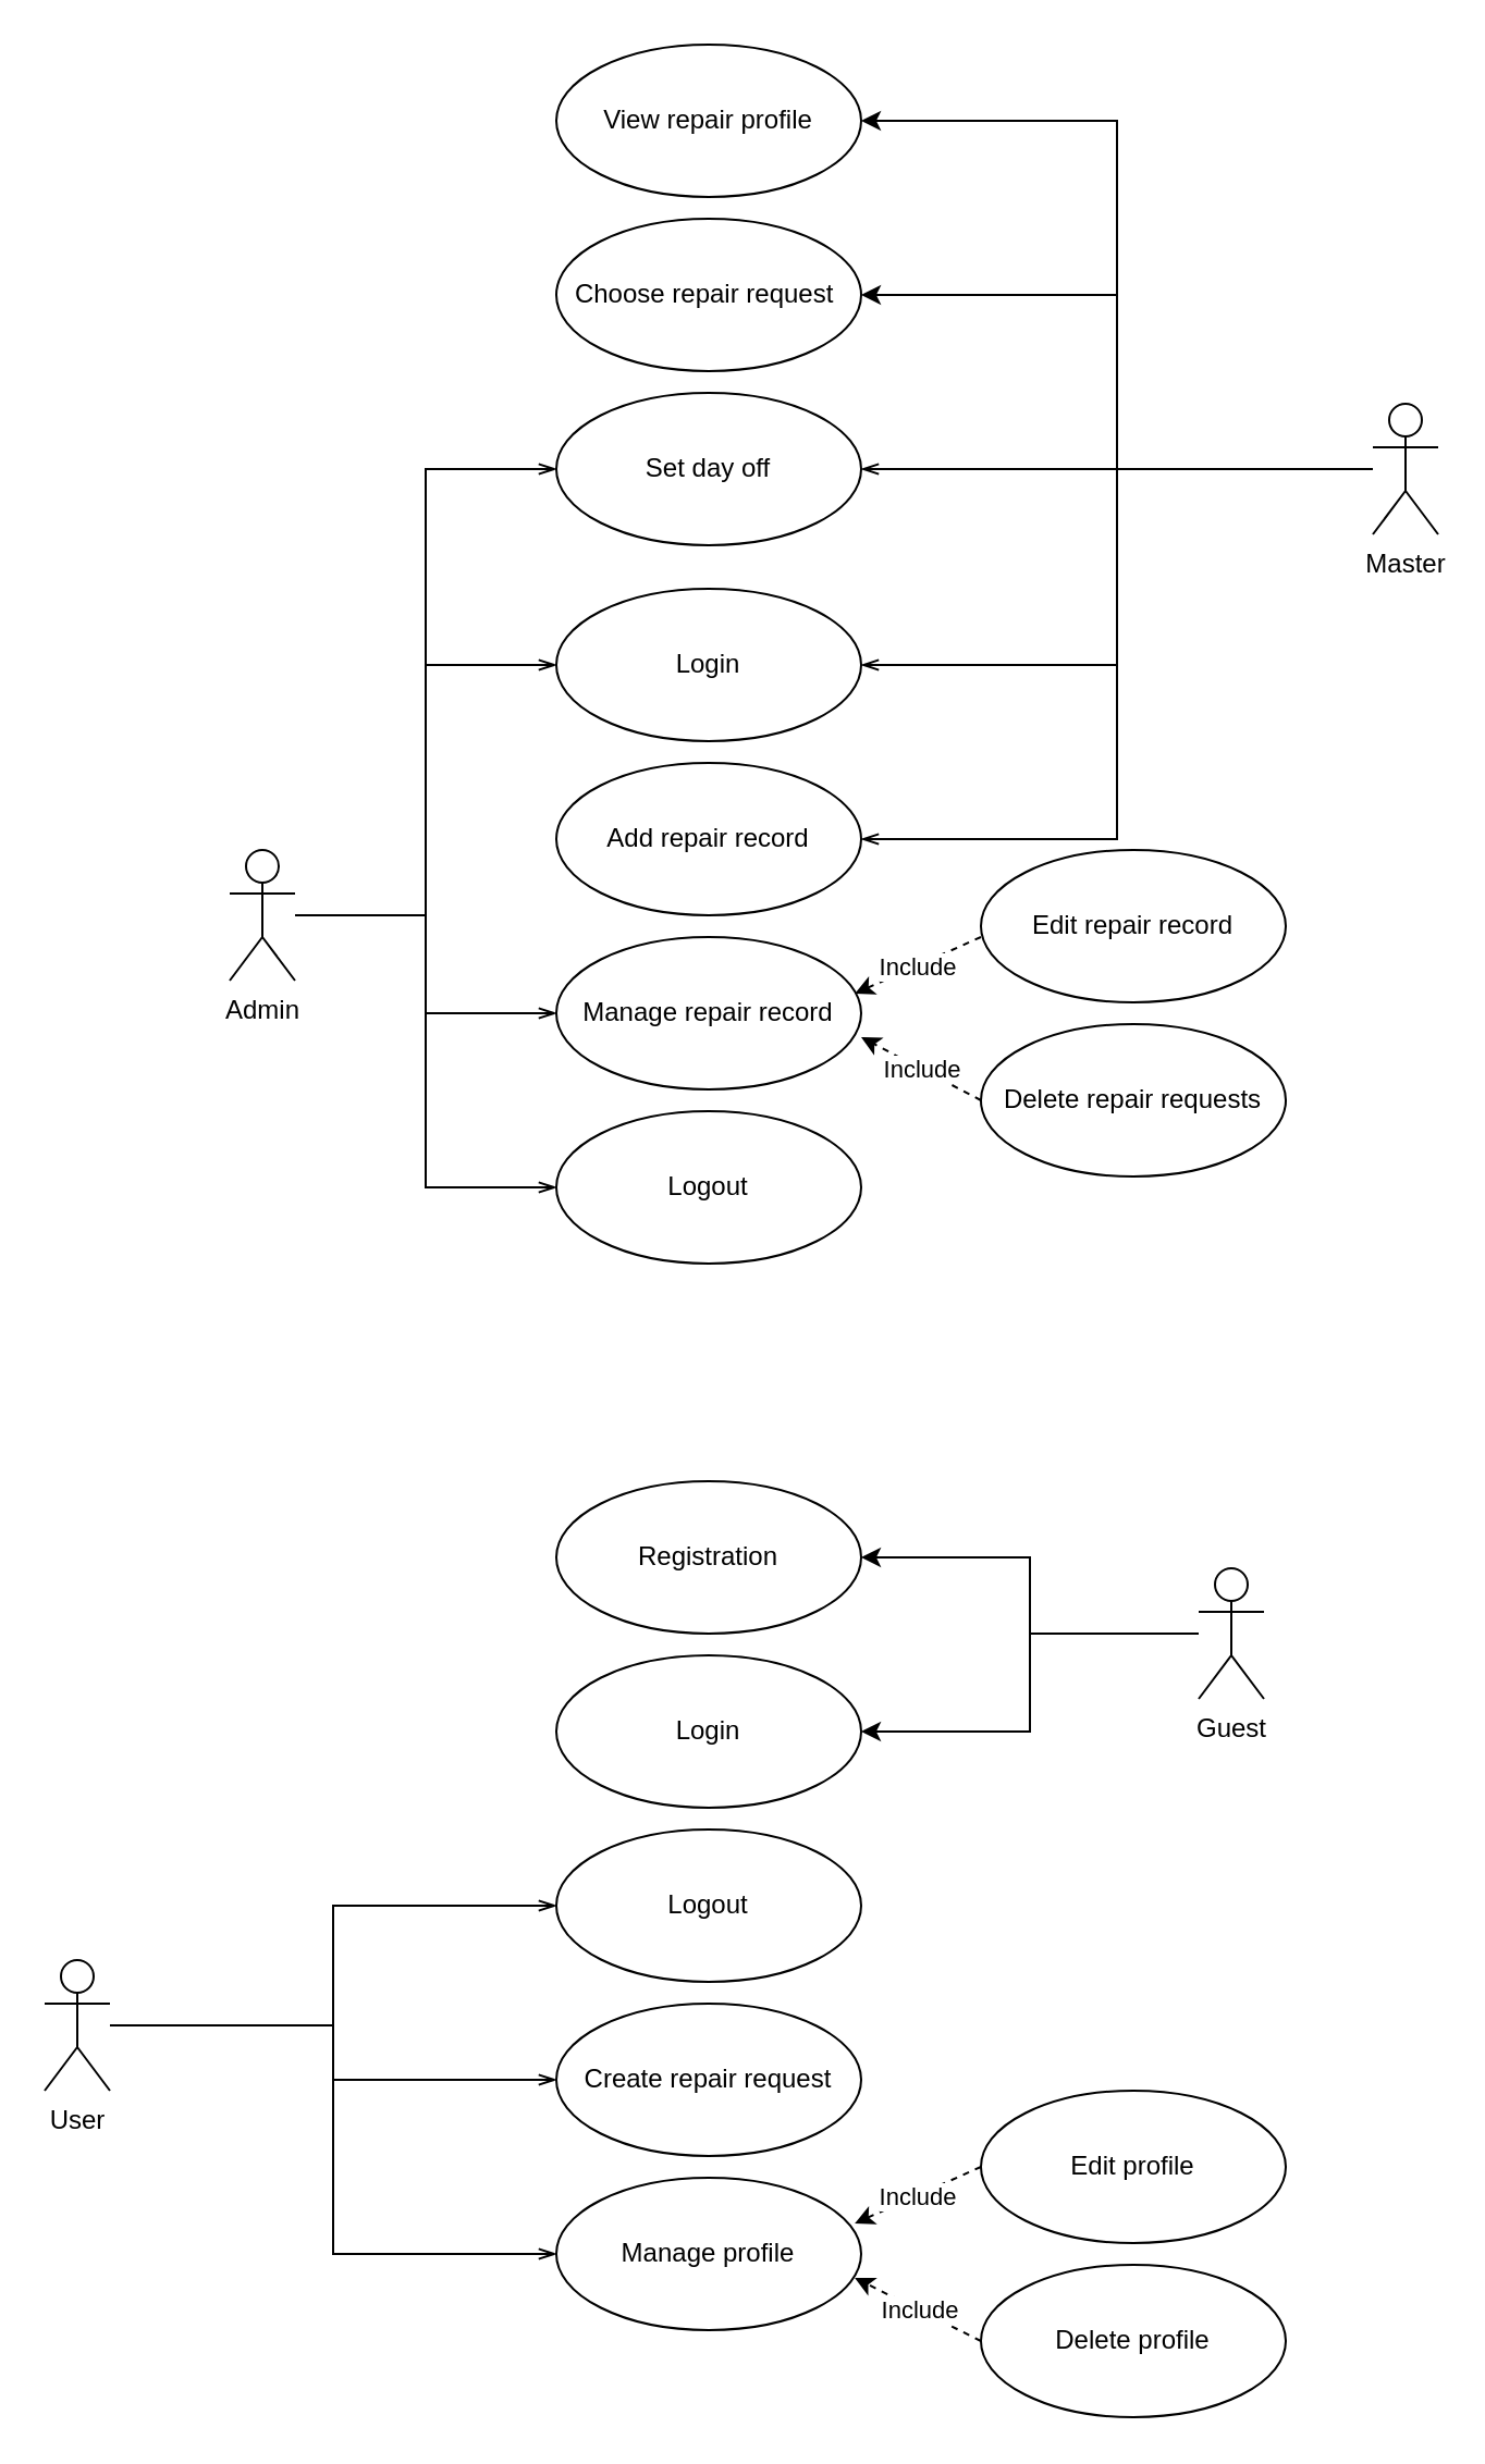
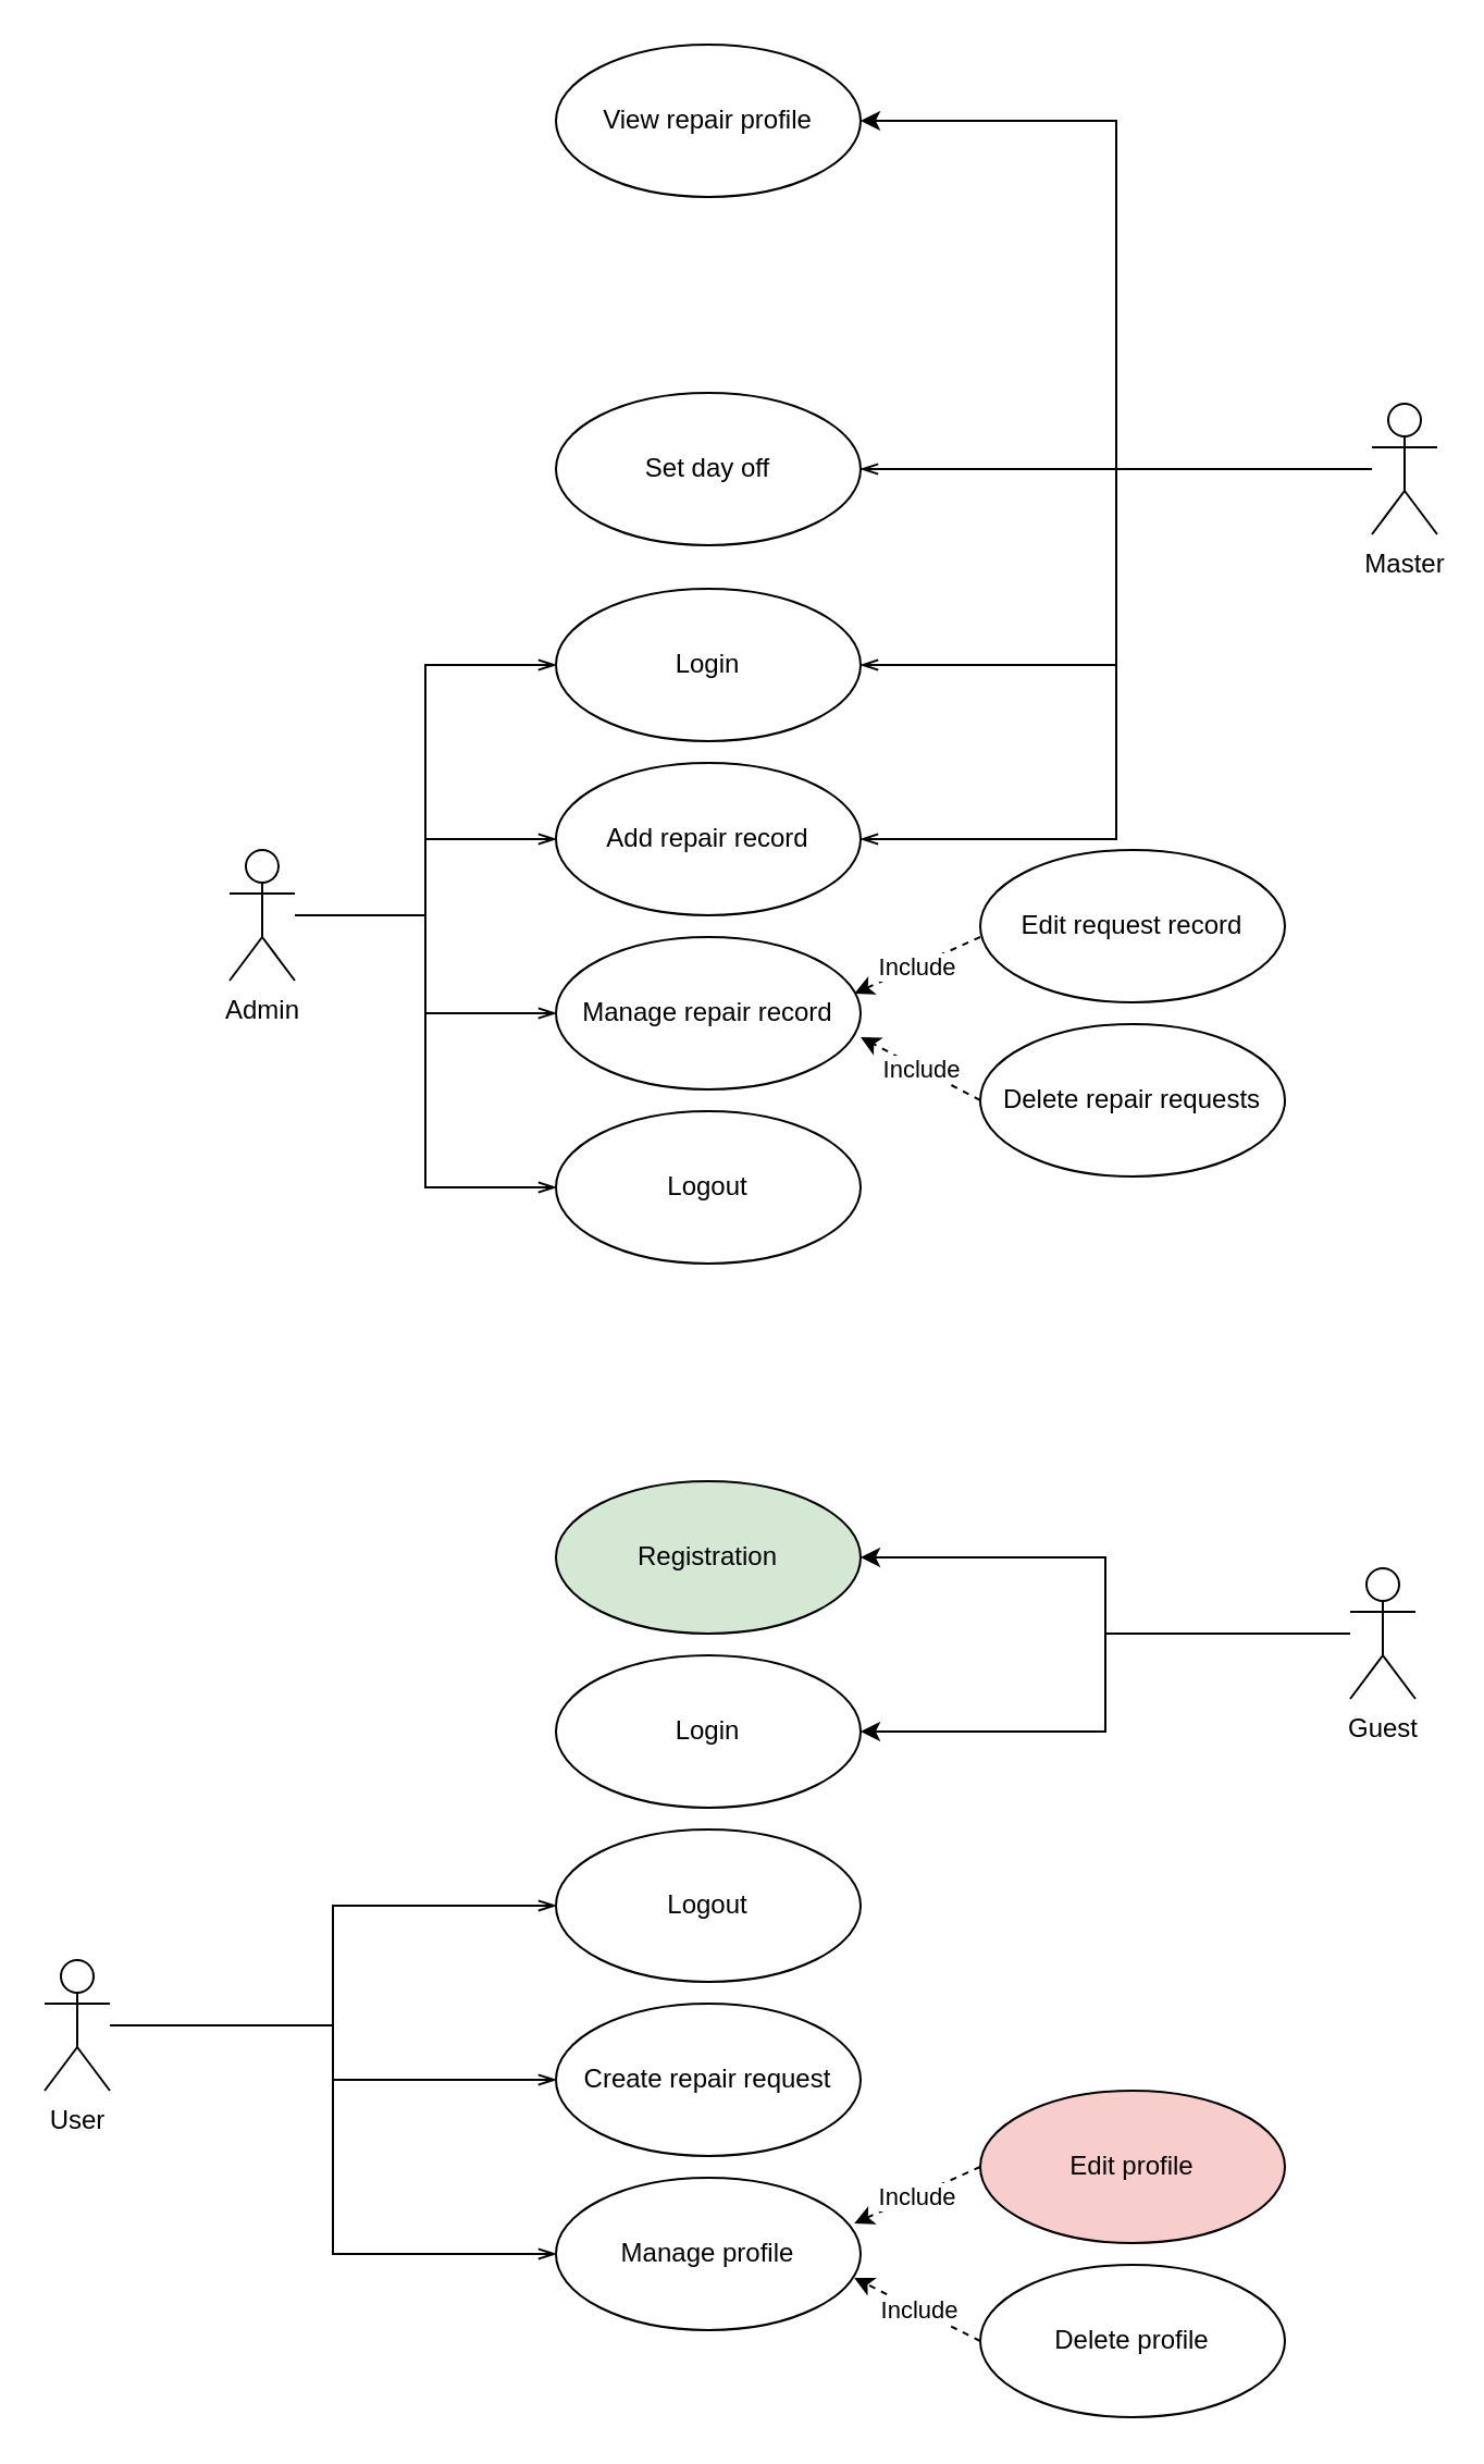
- <mxCell id="43" value="Choose repair request&amp;nbsp;" style="ellipse;whiteSpace=wrap;html=1;" parent="1" vertex="1"><mxGeometry x="255" y="100" width="140" height="70" as="geometry" /></mxCell>
- <mxCell id="15" style="edgeStyle=orthogonalEdgeStyle;rounded=0;orthogonalLoop=1;jettySize=auto;html=1;entryX=1;entryY=0.5;entryDx=0;entryDy=0;" parent="1" source="17" target="43" edge="1"><mxGeometry relative="1" as="geometry" /></mxCell>
- <mxCell id="6" style="edgeStyle=orthogonalEdgeStyle;rounded=0;orthogonalLoop=1;jettySize=auto;html=1;entryX=0;entryY=0.5;entryDx=0;entryDy=0;startArrow=none;startFill=0;endArrow=openThin;endFill=0;" parent="1" source="7" target="33" edge="1"><mxGeometry relative="1" as="geometry" /></mxCell>
+ <mxCell id="2" style="edgeStyle=orthogonalEdgeStyle;rounded=0;orthogonalLoop=1;jettySize=auto;html=1;entryX=0;entryY=0.5;entryDx=0;entryDy=0;startArrow=none;startFill=0;endArrow=openThin;endFill=0;" parent="1" source="7" target="21" edge="1"><mxGeometry relative="1" as="geometry" /></mxCell>
- <mxCell id="23" value="Edit repair record" style="ellipse;whiteSpace=wrap;html=1;" parent="1" vertex="1"><mxGeometry x="450" y="390" width="140" height="70" as="geometry" /></mxCell>
+ <mxCell id="23" value="Edit request record" style="ellipse;whiteSpace=wrap;html=1;" parent="1" vertex="1"><mxGeometry x="450" y="390" width="140" height="70" as="geometry" /></mxCell>
- <mxCell id="34" value="Registration" style="ellipse;whiteSpace=wrap;html=1;" parent="1" vertex="1"><mxGeometry x="255" y="680" width="140" height="70" as="geometry" /></mxCell>
+ <mxCell id="34" value="Registration" style="ellipse;whiteSpace=wrap;html=1;fillColor=#d5e8d4;" parent="1" vertex="1"><mxGeometry x="255" y="680" width="140" height="70" as="geometry" /></mxCell>
- <mxCell id="20" value="Guest" style="shape=umlActor;verticalLabelPosition=bottom;verticalAlign=top;html=1;outlineConnect=0;" parent="1" vertex="1"><mxGeometry x="550" y="720" width="30" height="60" as="geometry" /></mxCell>
+ <mxCell id="20" value="Guest" style="shape=umlActor;verticalLabelPosition=bottom;verticalAlign=top;html=1;outlineConnect=0;" parent="1" vertex="1"><mxGeometry x="620" y="720" width="30" height="60" as="geometry" /></mxCell>
- <mxCell id="29" value="Edit profile" style="ellipse;whiteSpace=wrap;html=1;" parent="1" vertex="1"><mxGeometry x="450" y="960" width="140" height="70" as="geometry" /></mxCell>
+ <mxCell id="29" value="Edit profile" style="ellipse;whiteSpace=wrap;html=1;fillColor=#f8cecc;" parent="1" vertex="1"><mxGeometry x="450" y="960" width="140" height="70" as="geometry" /></mxCell>
